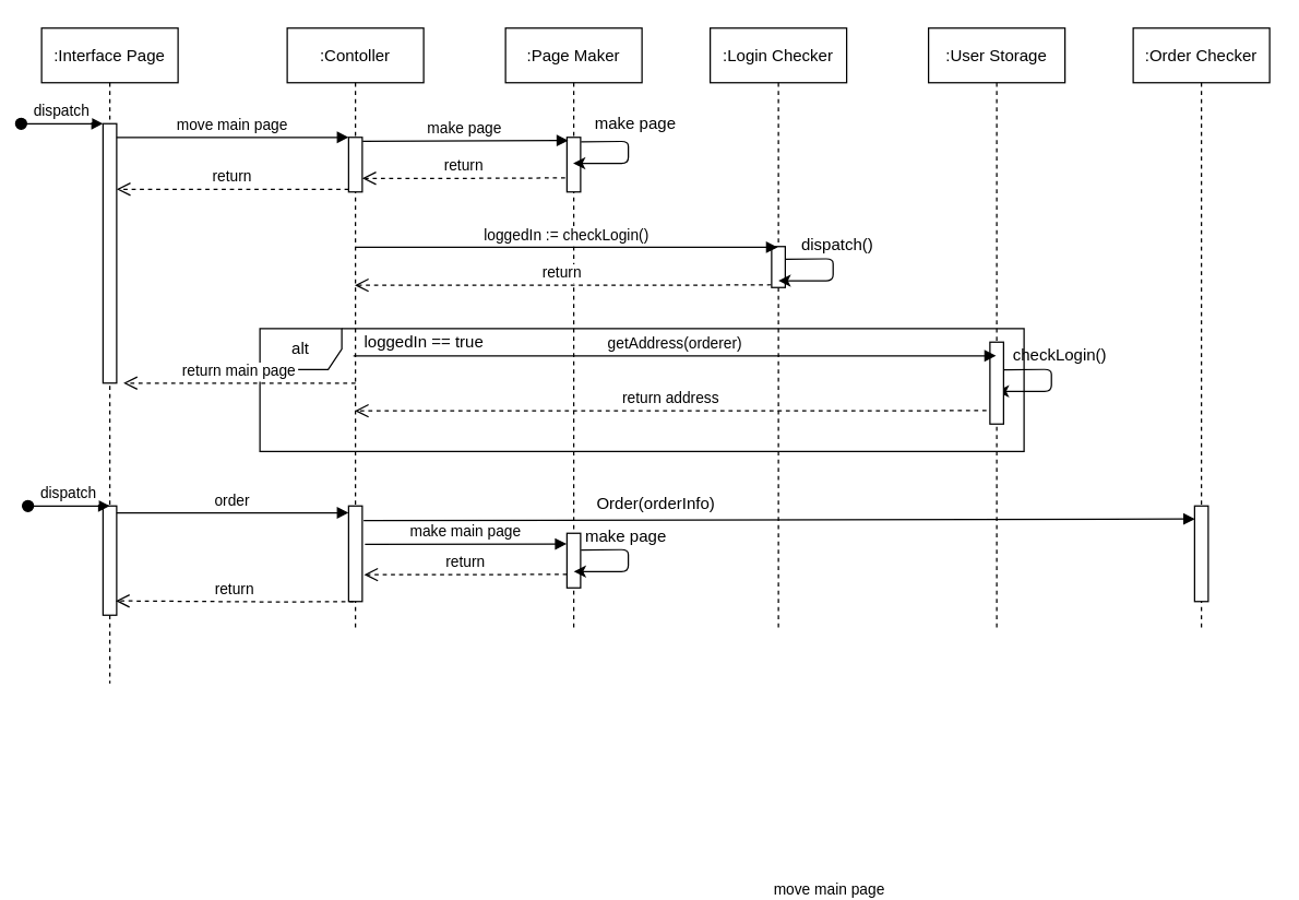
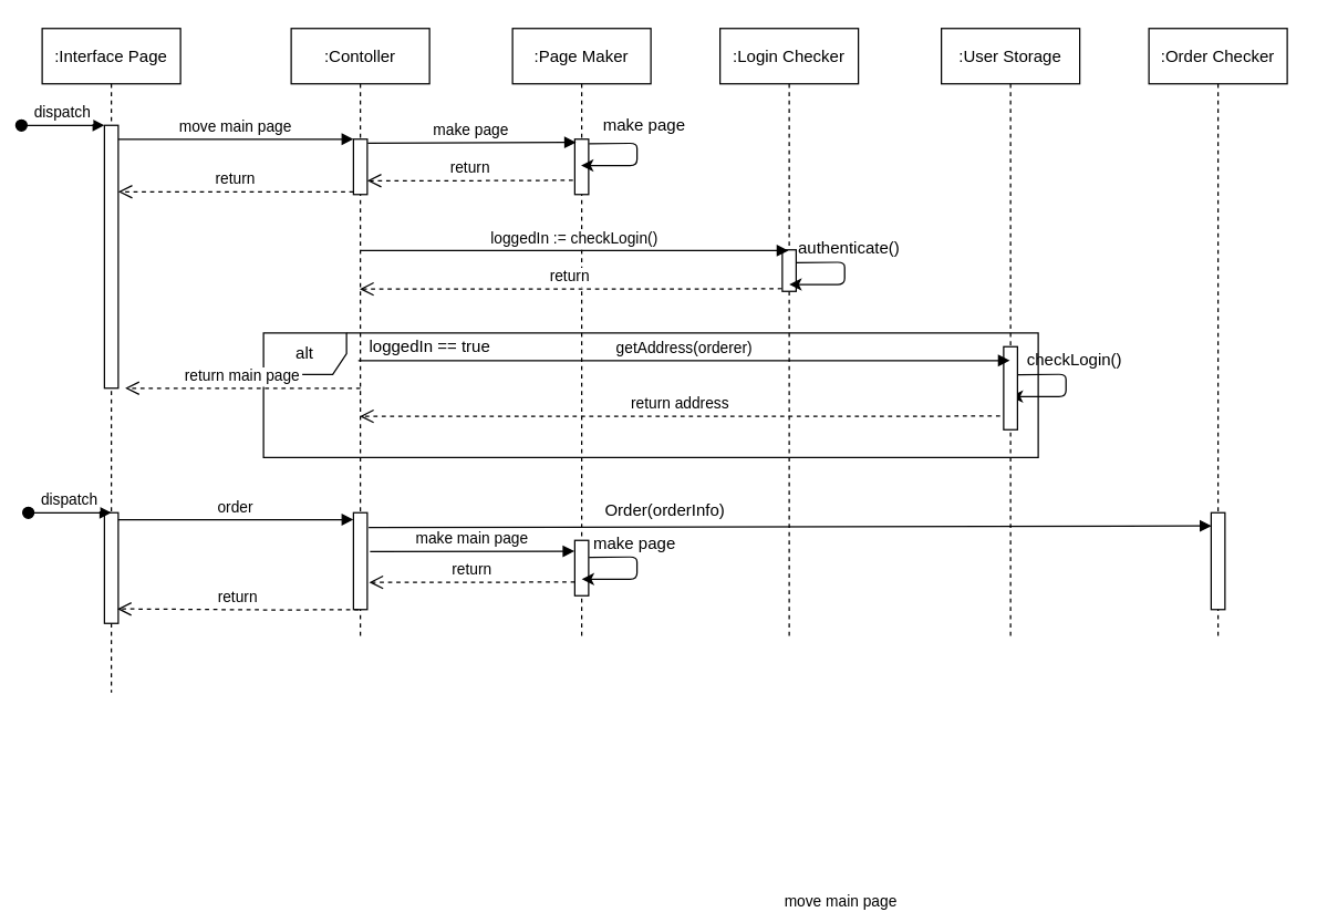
- <mxCell id="21" value="dispatch()" style="text;html=1;align=center;verticalAlign=middle;resizable=0;points=[];autosize=1;strokeColor=none;" parent="1" vertex="1"><mxGeometry x="568" y="169" width="90" height="20" as="geometry" /></mxCell>
+ <mxCell id="21" value="authenticate()" style="text;html=1;align=center;verticalAlign=middle;resizable=0;points=[];autosize=1;strokeColor=none;" parent="1" vertex="1"><mxGeometry x="568" y="169" width="90" height="20" as="geometry" /></mxCell>
